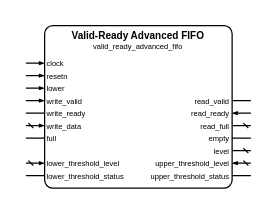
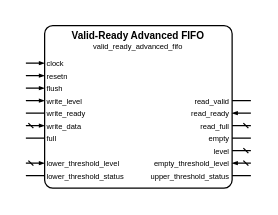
- <mxCell id="10" parent="2" value="lower" vertex="1" style="text;html=1;align=left;verticalAlign=middle;whiteSpace=wrap;rounded=0;fontSize=6;fontStyle=0;fontColor=black;connectable=0;"><mxGeometry x="15" y="50" width="150" height="0" as="geometry" /></mxCell>
+ <mxCell id="10" parent="2" value="flush" vertex="1" style="text;html=1;align=left;verticalAlign=middle;whiteSpace=wrap;rounded=0;fontSize=6;fontStyle=0;fontColor=black;connectable=0;"><mxGeometry x="15" y="50" width="150" height="0" as="geometry" /></mxCell>
- <mxCell id="12" parent="2" value="write_valid" vertex="1" style="text;html=1;align=left;verticalAlign=middle;whiteSpace=wrap;rounded=0;fontSize=6;fontStyle=0;fontColor=black;connectable=0;"><mxGeometry x="15" y="60" width="150" height="0" as="geometry" /></mxCell>
+ <mxCell id="12" parent="2" value="write_level" vertex="1" style="text;html=1;align=left;verticalAlign=middle;whiteSpace=wrap;rounded=0;fontSize=6;fontStyle=0;fontColor=black;connectable=0;"><mxGeometry x="15" y="60" width="150" height="0" as="geometry" /></mxCell>
- <mxCell id="32" parent="2" value="upper_threshold_level" vertex="1" style="text;html=1;align=right;verticalAlign=middle;whiteSpace=wrap;rounded=0;fontSize=6;fontStyle=0;fontColor=black;connectable=0;"><mxGeometry x="15" y="110" width="150" height="0" as="geometry" /></mxCell>
+ <mxCell id="32" parent="2" value="empty_threshold_level" vertex="1" style="text;html=1;align=right;verticalAlign=middle;whiteSpace=wrap;rounded=0;fontSize=6;fontStyle=0;fontColor=black;connectable=0;"><mxGeometry x="15" y="110" width="150" height="0" as="geometry" /></mxCell>
